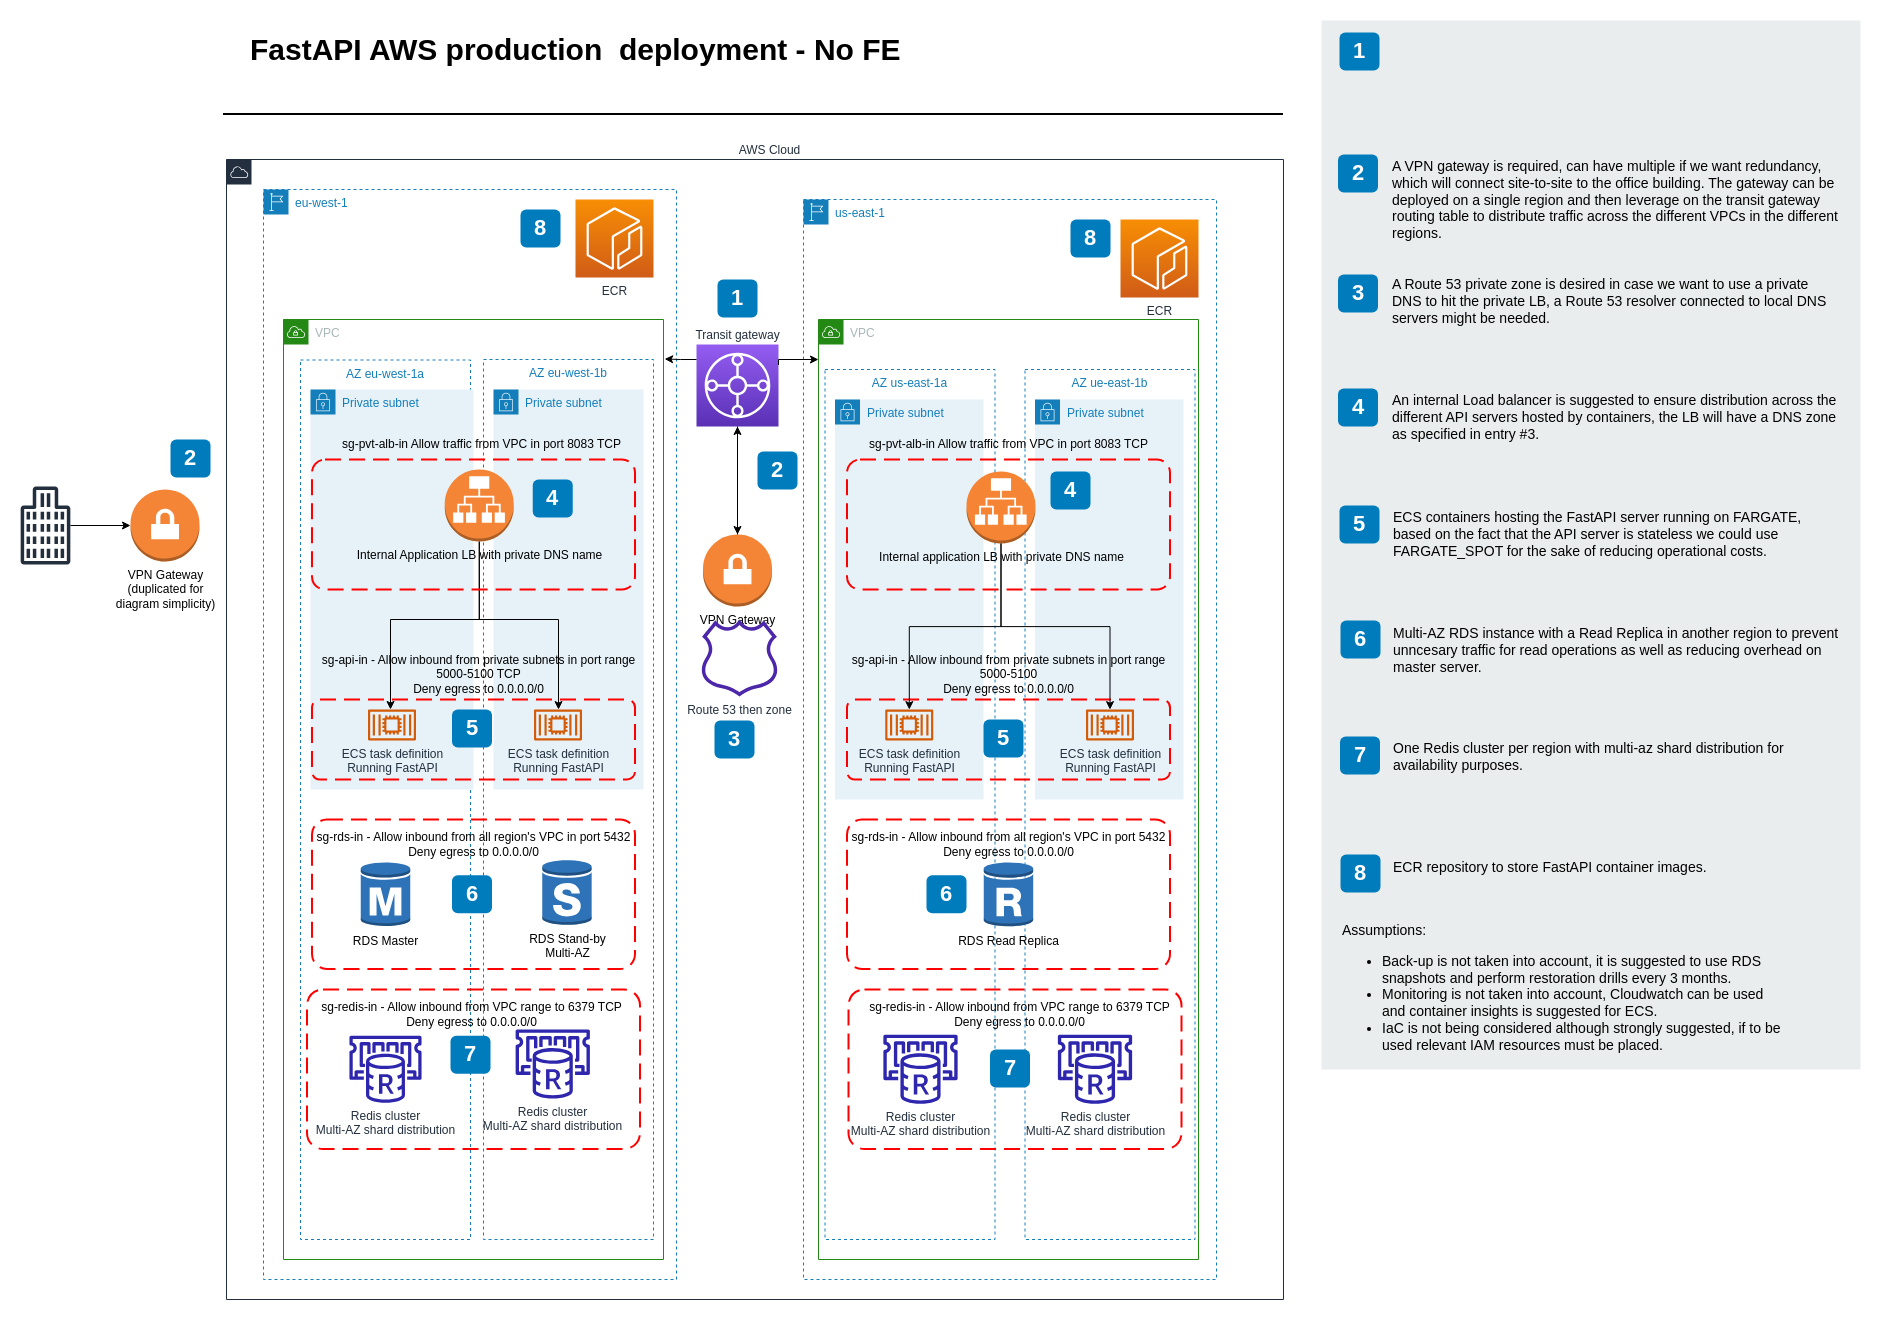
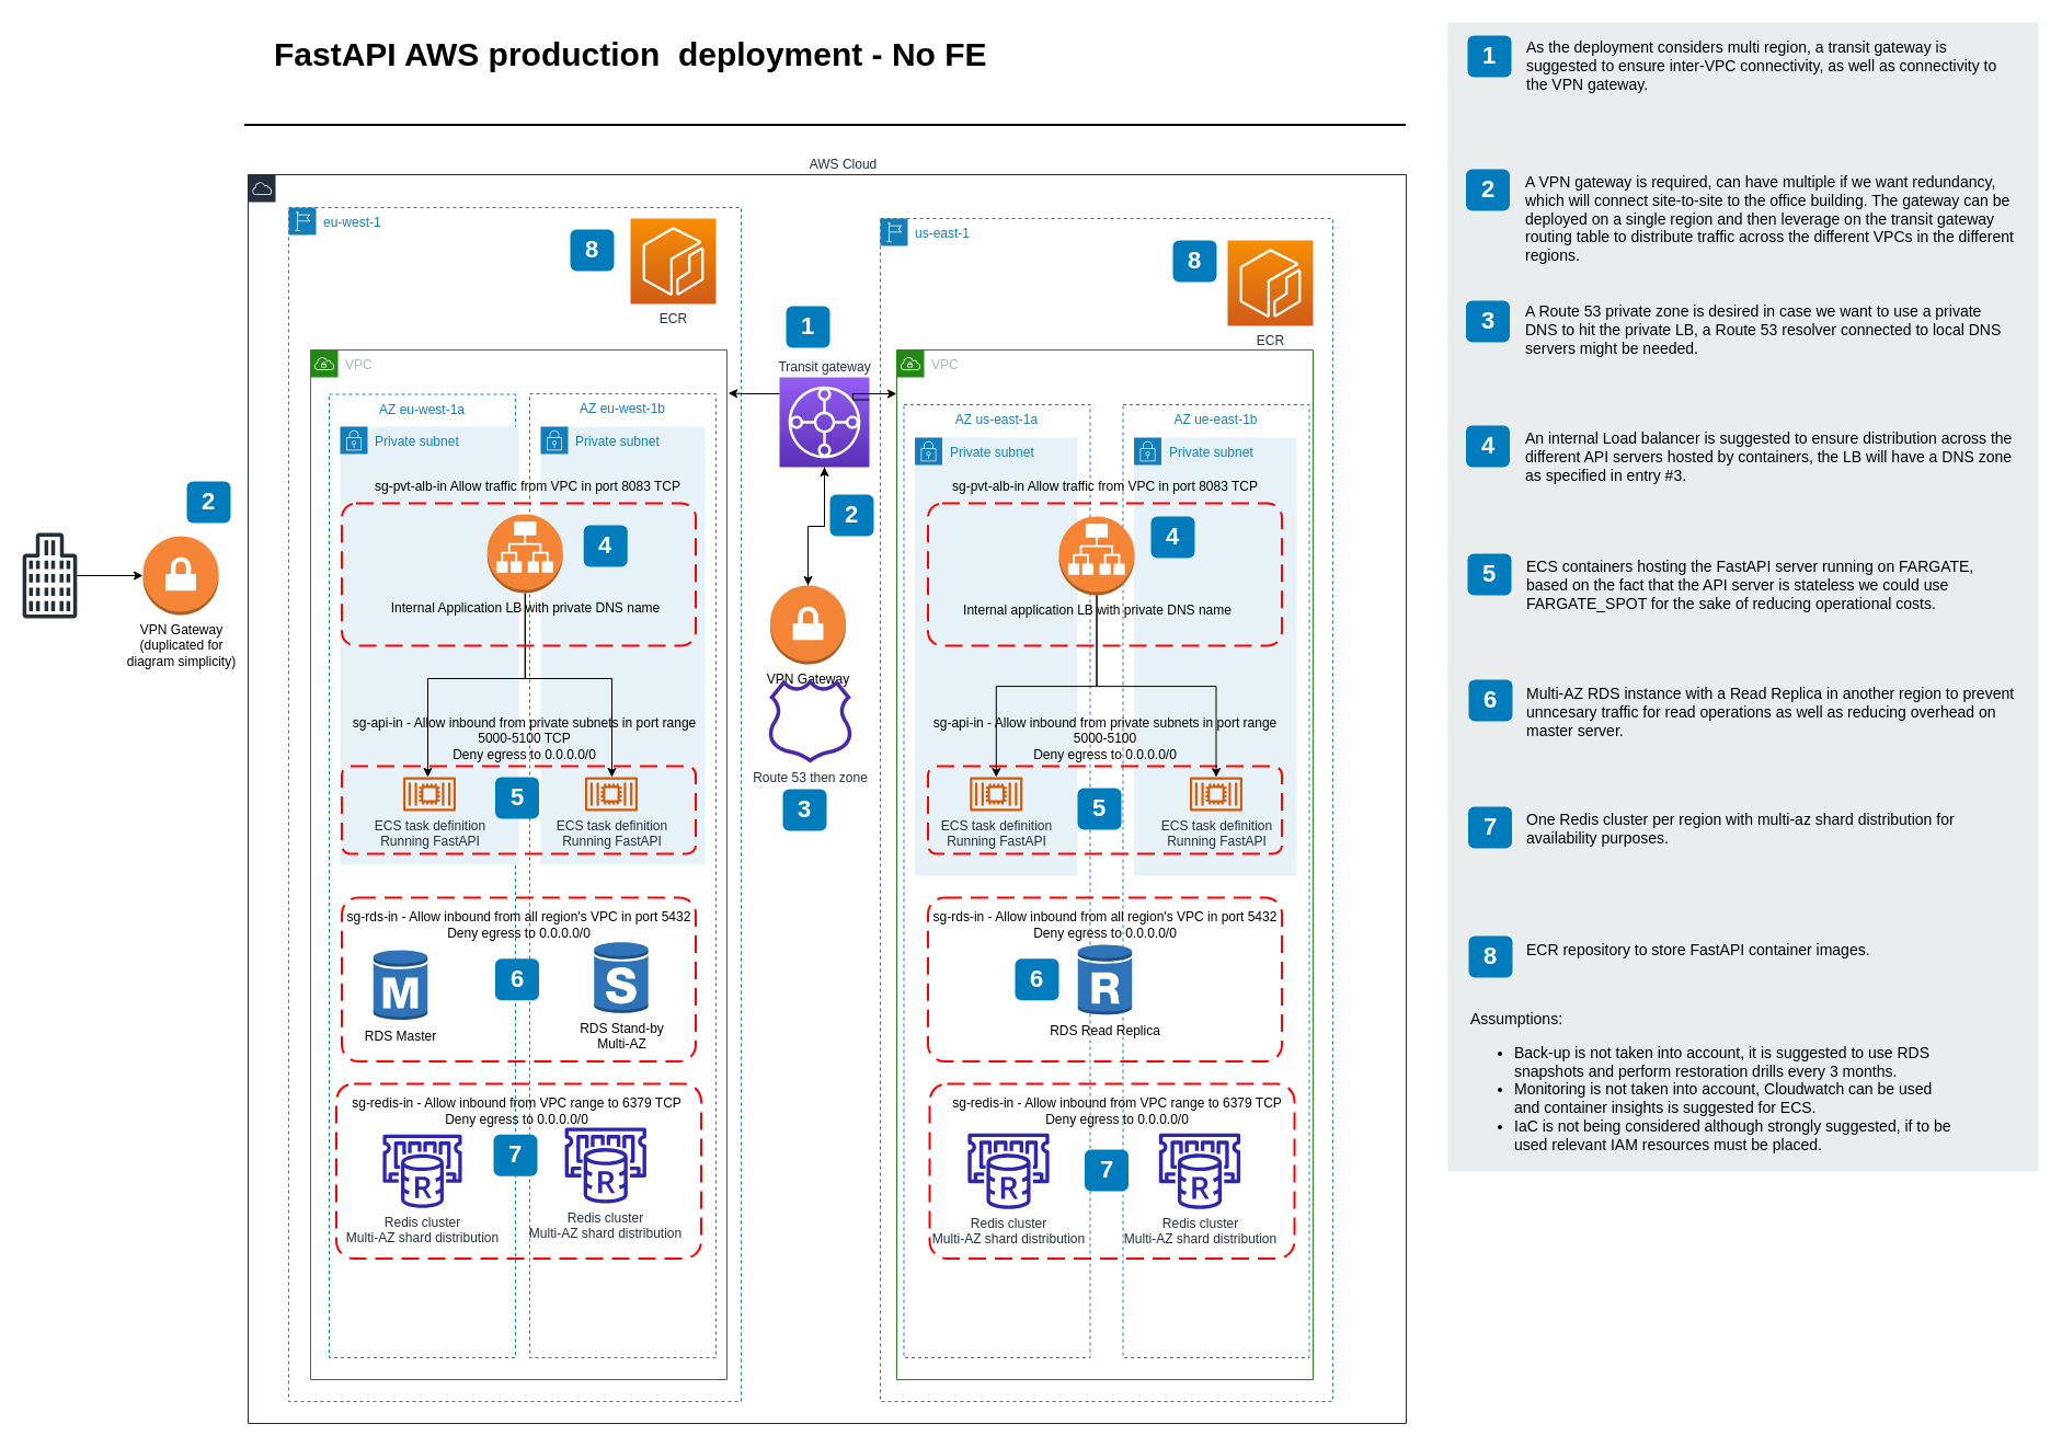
+ <mxCell id="13" value="As the deployment considers multi region, a transit gateway is suggested to ensure inter-VPC connectivity, as well as connectivity to the VPN gateway." style="text;html=1;align=left;verticalAlign=top;spacingTop=-4;fontSize=14;labelBackgroundColor=none;whiteSpace=wrap;" parent="1" vertex="1"><mxGeometry x="1390.5" y="31.5" width="449" height="118" as="geometry" /></mxCell>
- <mxCell id="52" value="Transit gateway" style="sketch=0;points=[[0,0,0],[0.25,0,0],[0.5,0,0],[0.75,0,0],[1,0,0],[0,1,0],[0.25,1,0],[0.5,1,0],[0.75,1,0],[1,1,0],[0,0.25,0],[0,0.5,0],[0,0.75,0],[1,0.25,0],[1,0.5,0],[1,0.75,0]];outlineConnect=0;fontColor=#232F3E;gradientColor=#945DF2;gradientDirection=north;fillColor=#5A30B5;strokeColor=#ffffff;dashed=0;verticalLabelPosition=top;verticalAlign=bottom;align=center;html=1;fontSize=12;fontStyle=0;aspect=fixed;shape=mxgraph.aws4.resourceIcon;resIcon=mxgraph.aws4.transit_gateway;labelPosition=center;" parent="22" vertex="1"><mxGeometry x="470" y="185" width="82" height="82" as="geometry" /></mxCell>
+ <mxCell id="52" value="Transit gateway" style="sketch=0;points=[[0,0,0],[0.25,0,0],[0.5,0,0],[0.75,0,0],[1,0,0],[0,1,0],[0.25,1,0],[0.5,1,0],[0.75,1,0],[1,1,0],[0,0.25,0],[0,0.5,0],[0,0.75,0],[1,0.25,0],[1,0.5,0],[1,0.75,0]];outlineConnect=0;fontColor=#232F3E;gradientColor=#945DF2;gradientDirection=north;fillColor=#5A30B5;strokeColor=#ffffff;dashed=0;verticalLabelPosition=top;verticalAlign=bottom;align=center;html=1;fontSize=12;fontStyle=0;aspect=fixed;shape=mxgraph.aws4.resourceIcon;resIcon=mxgraph.aws4.transit_gateway;labelPosition=center;" parent="22" vertex="1"><mxGeometry x="485" y="185" width="82" height="82" as="geometry" /></mxCell>
- <mxCell id="29" value="RDS Master" style="outlineConnect=0;dashed=0;verticalLabelPosition=bottom;verticalAlign=top;align=center;html=1;shape=mxgraph.aws3.rds_db_instance;fillColor=#2E73B8;gradientColor=none;" parent="26" vertex="1"><mxGeometry x="77.25" y="541.75" width="49.5" height="66" as="geometry" /></mxCell>
+ <mxCell id="29" value="RDS Master" style="outlineConnect=0;dashed=0;verticalLabelPosition=bottom;verticalAlign=top;align=center;html=1;shape=mxgraph.aws3.rds_db_instance;fillColor=#2E73B8;gradientColor=none;" parent="26" vertex="1"><mxGeometry x="57.25" y="546.75" width="49.5" height="66" as="geometry" /></mxCell>
